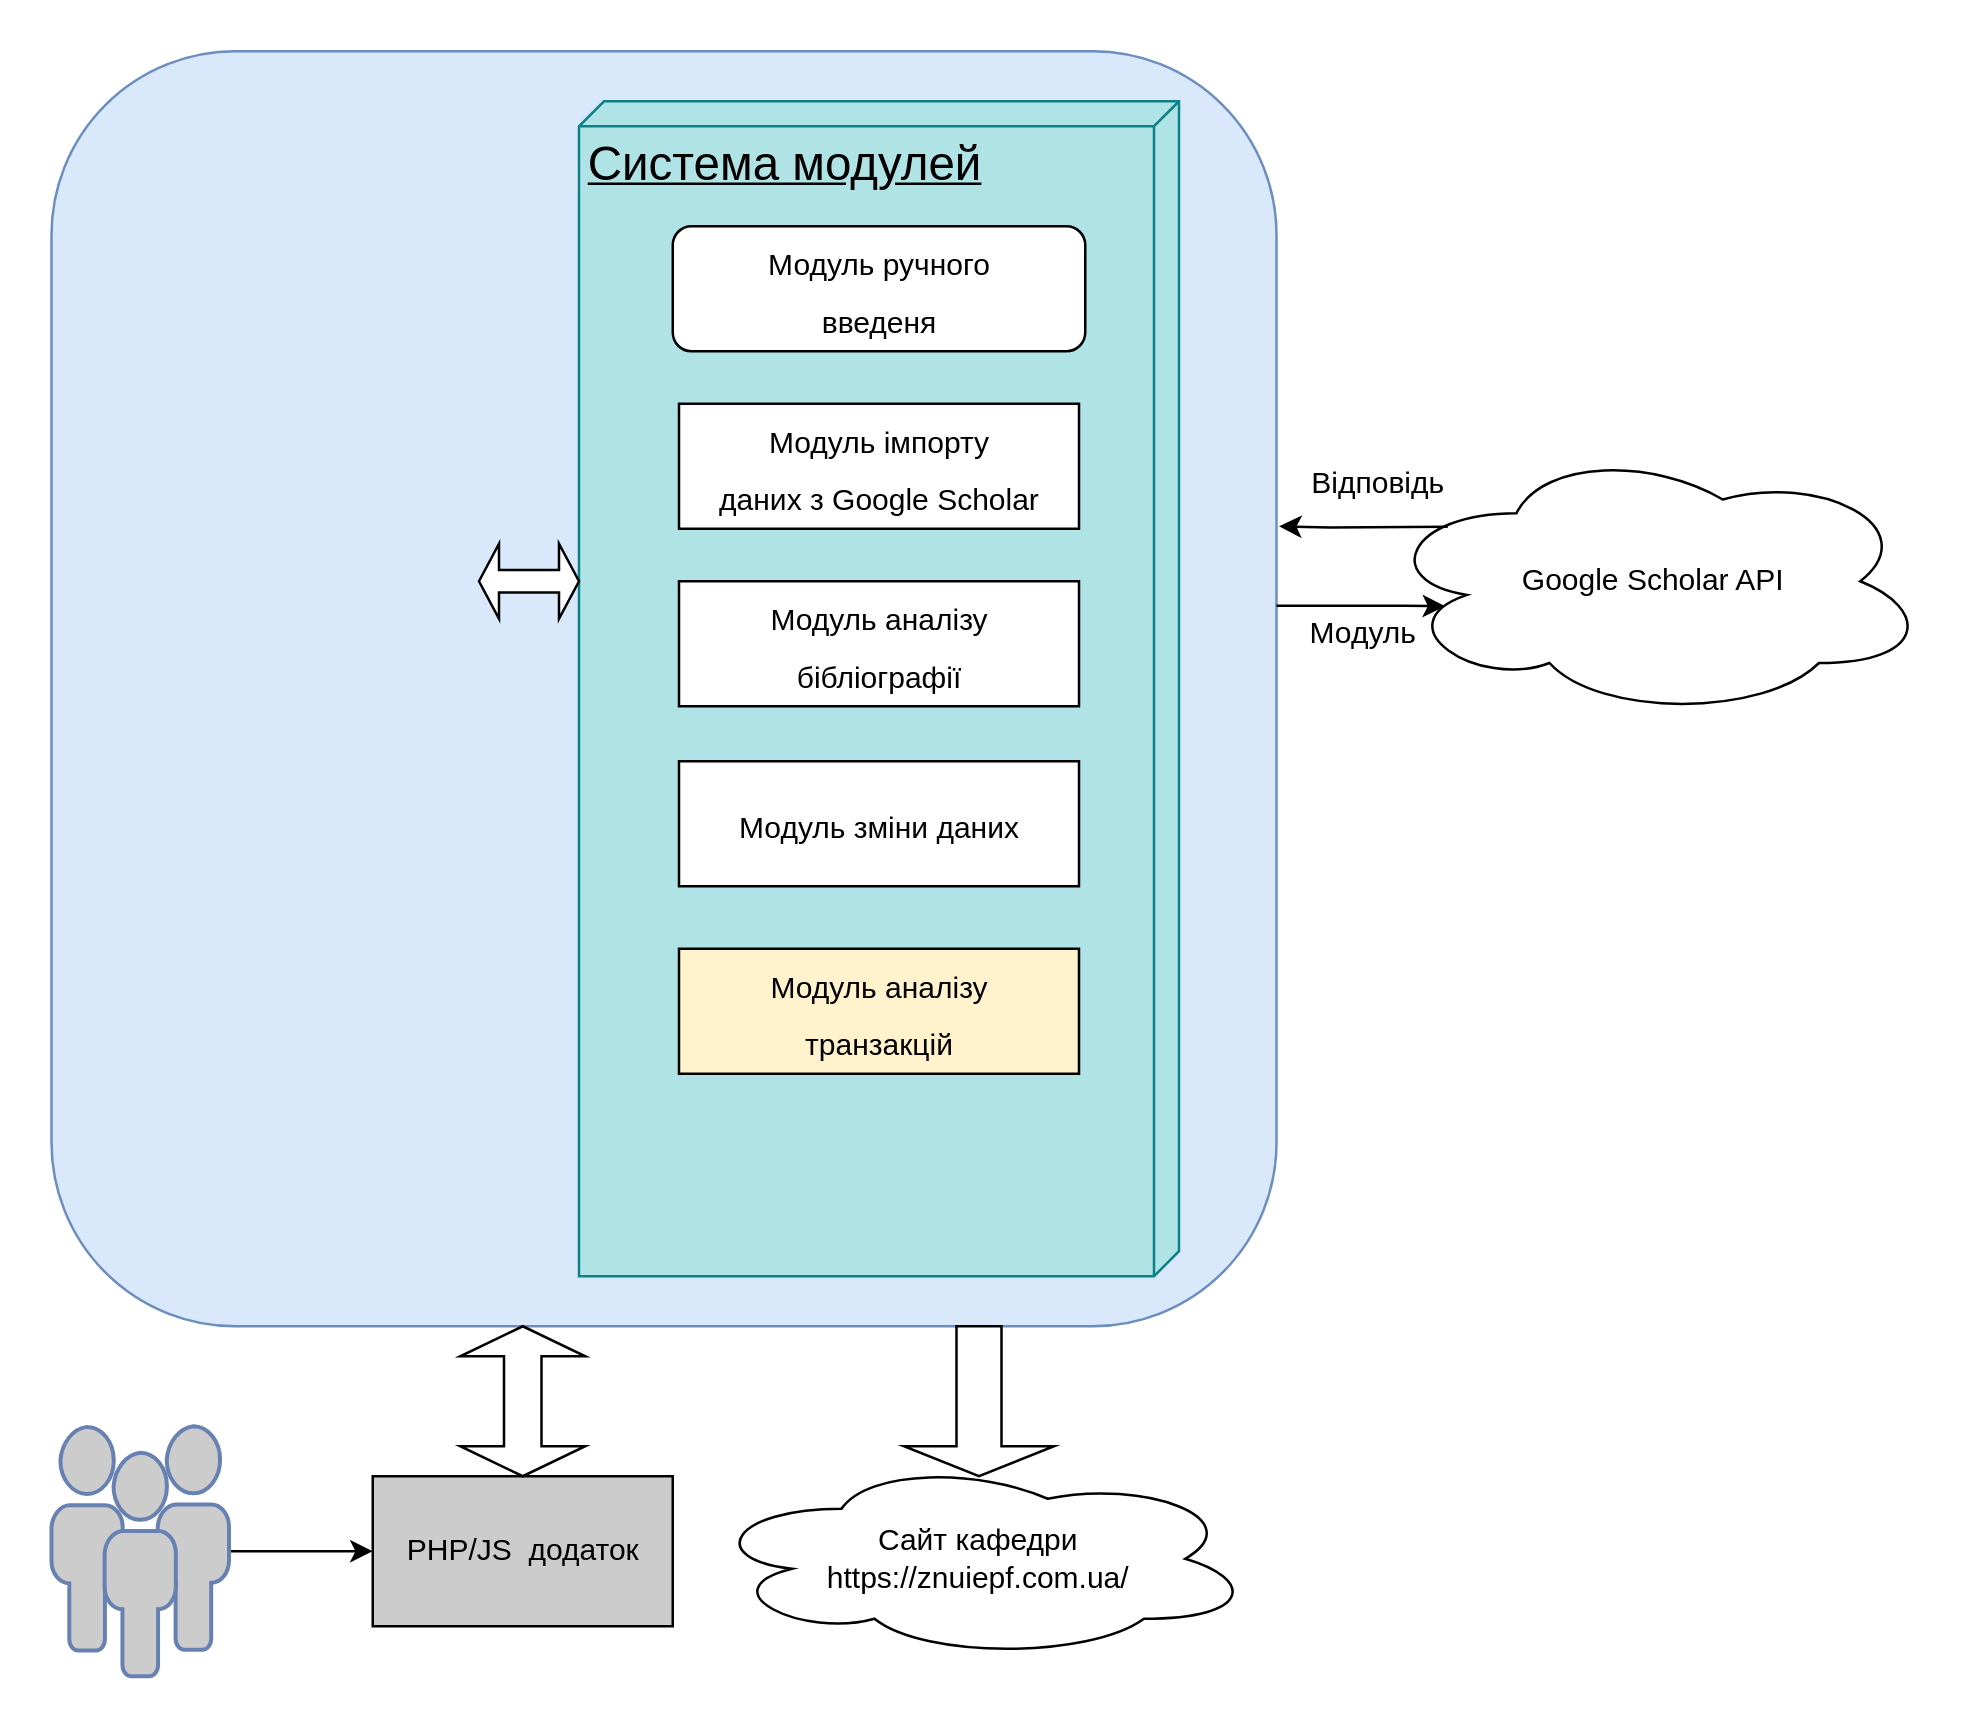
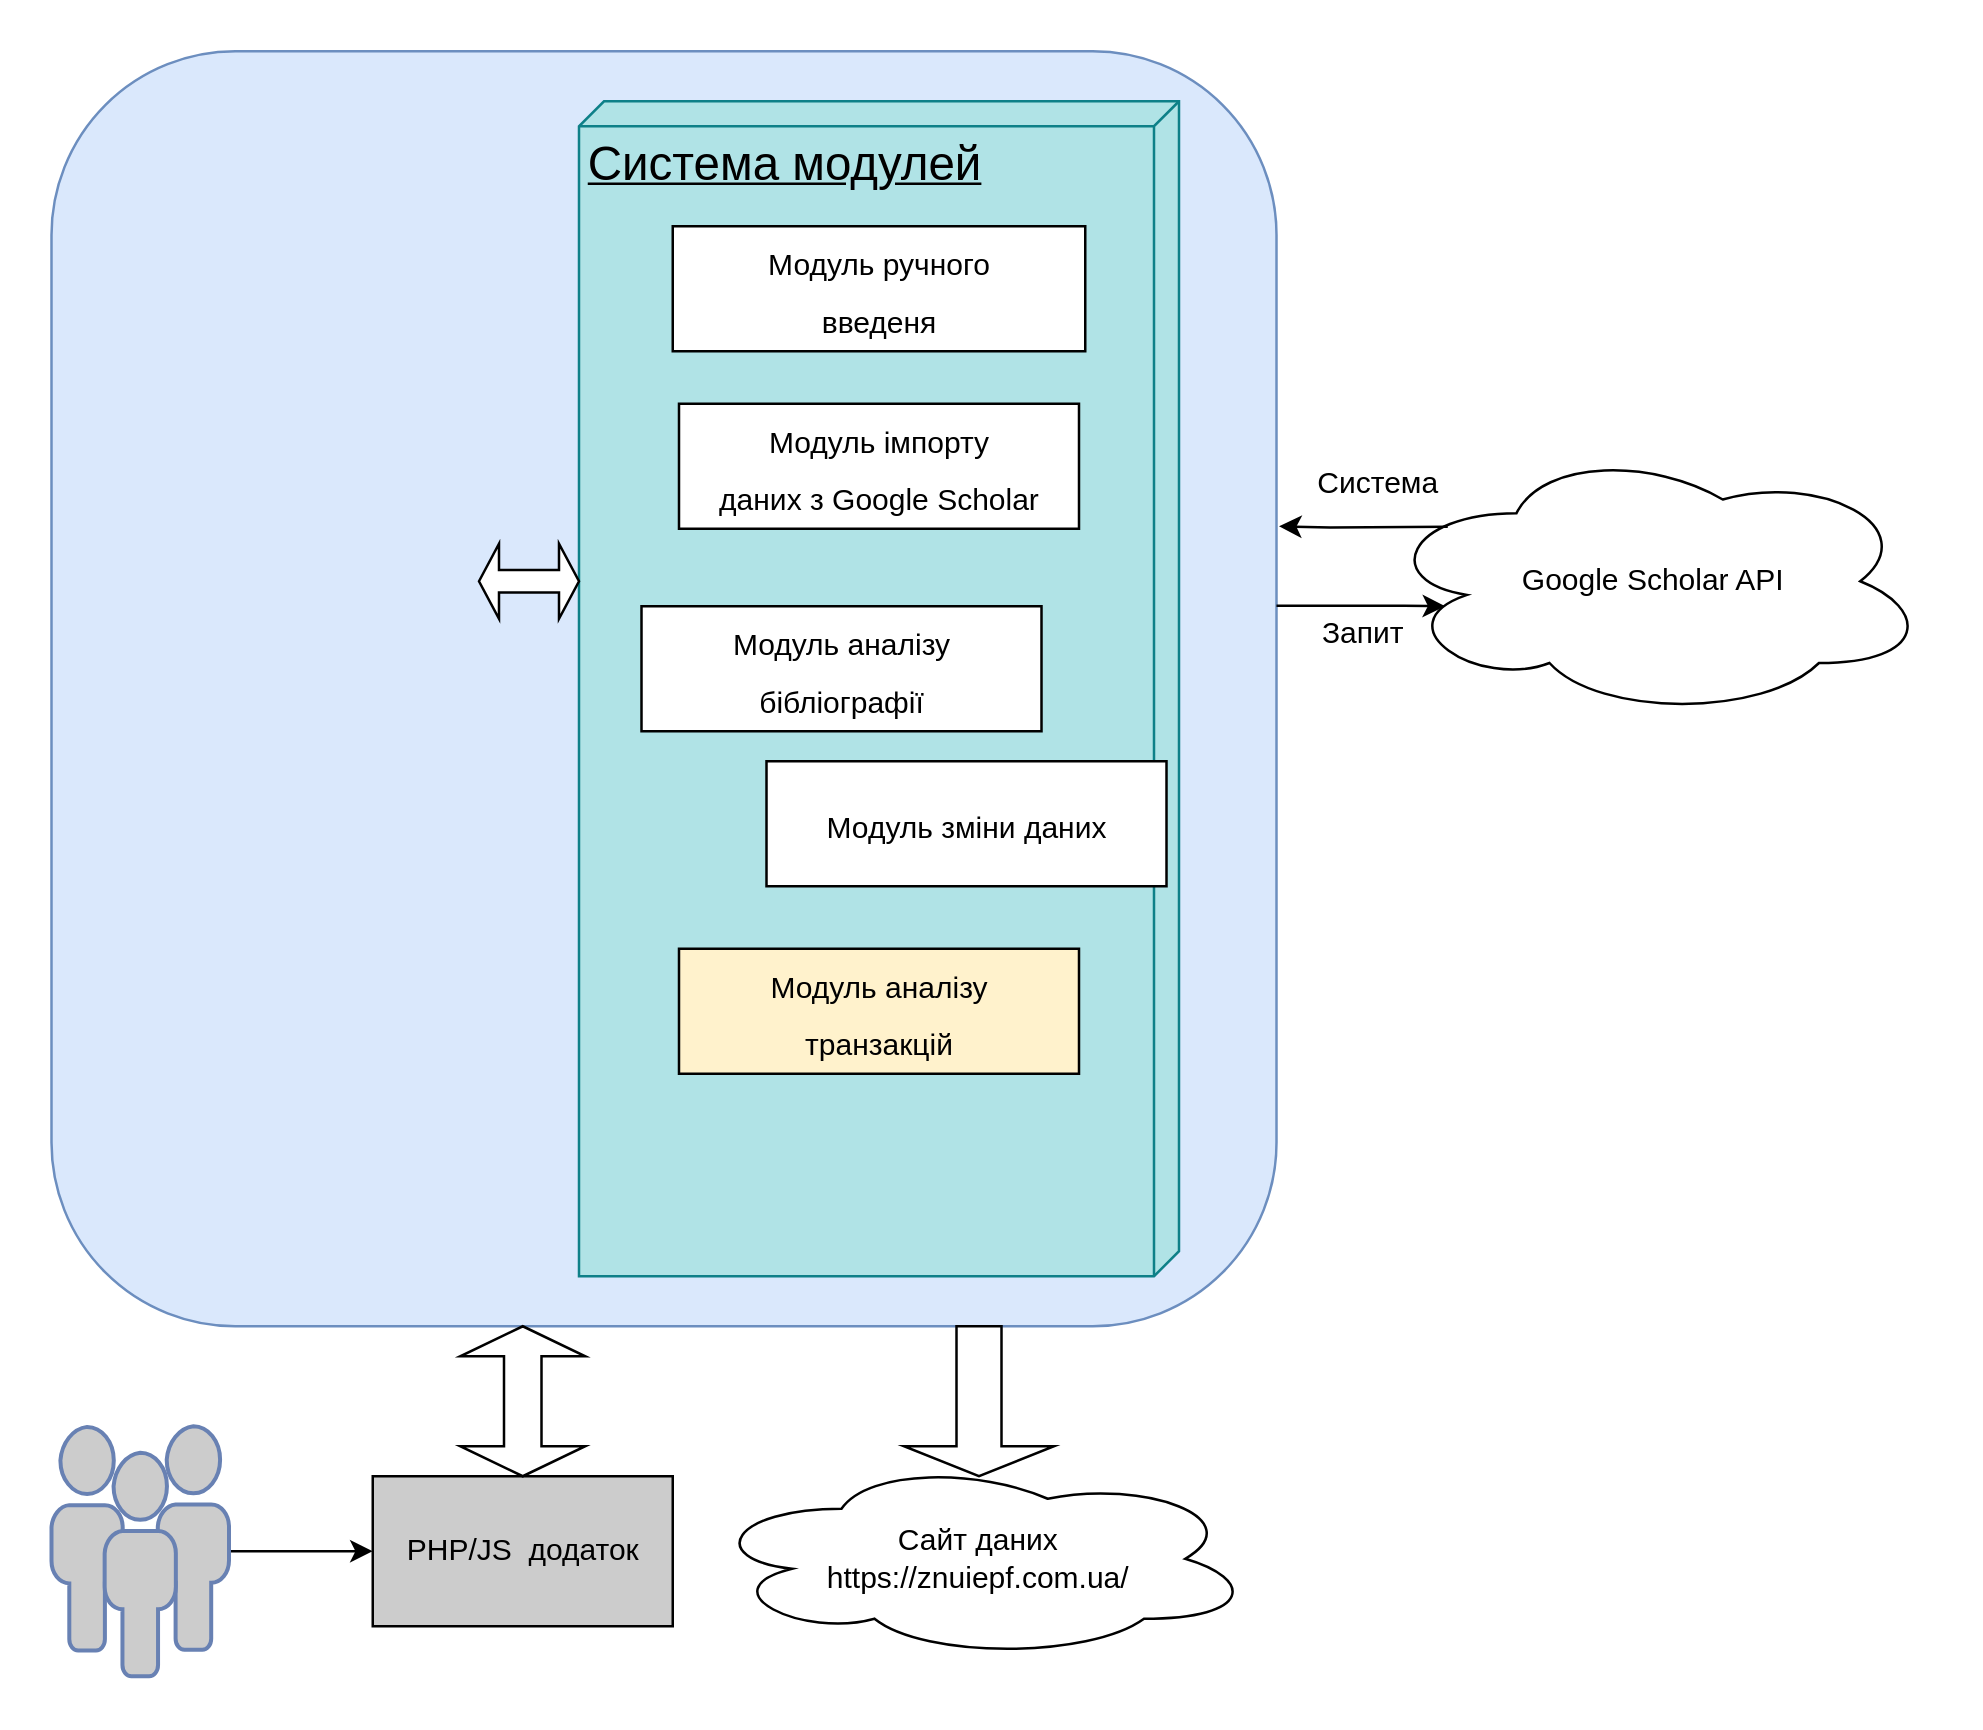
- <mxCell id="4" value="&lt;font style=&quot;font-size: 12px&quot;&gt;Модуль ручного &lt;br&gt;введеня&lt;/font&gt;" style="html=1;fontSize=19;rounded=1;" vertex="1" parent="1"><mxGeometry x="268.5" y="90" width="165" height="50" as="geometry" /></mxCell>
+ <mxCell id="4" value="&lt;font style=&quot;font-size: 12px&quot;&gt;Модуль ручного &lt;br&gt;введеня&lt;/font&gt;" style="html=1;fontSize=19;" vertex="1" parent="1"><mxGeometry x="268.5" y="90" width="165" height="50" as="geometry" /></mxCell>
- <mxCell id="14" value="Відповідь" style="text;html=1;strokeColor=none;fillColor=none;align=center;verticalAlign=middle;whiteSpace=wrap;rounded=0;fontSize=12;" vertex="1" parent="1"><mxGeometry x="521" y="177.5" width="60" height="30" as="geometry" /></mxCell>
+ <mxCell id="14" value="Система" style="text;html=1;strokeColor=none;fillColor=none;align=center;verticalAlign=middle;whiteSpace=wrap;rounded=0;fontSize=12;" vertex="1" parent="1"><mxGeometry x="521" y="177.5" width="60" height="30" as="geometry" /></mxCell>
- <mxCell id="16" value="Модуль" style="text;html=1;strokeColor=none;fillColor=none;align=center;verticalAlign=middle;whiteSpace=wrap;rounded=0;fontSize=12;" vertex="1" parent="1"><mxGeometry x="515" y="245" width="60" height="15" as="geometry" /></mxCell>
+ <mxCell id="16" value="Запит" style="text;html=1;strokeColor=none;fillColor=none;align=center;verticalAlign=middle;whiteSpace=wrap;rounded=0;fontSize=12;" vertex="1" parent="1"><mxGeometry x="515" y="245" width="60" height="15" as="geometry" /></mxCell>
- <mxCell id="6" value="&lt;font style=&quot;font-size: 12px&quot;&gt;Модуль аналізу &lt;br&gt;бібліографії&lt;/font&gt;" style="html=1;fontSize=19;" vertex="1" parent="1"><mxGeometry x="271" y="232" width="160" height="50" as="geometry" /></mxCell>
+ <mxCell id="6" value="&lt;font style=&quot;font-size: 12px&quot;&gt;Модуль аналізу &lt;br&gt;бібліографії&lt;/font&gt;" style="html=1;fontSize=19;" vertex="1" parent="1"><mxGeometry x="256" y="242" width="160" height="50" as="geometry" /></mxCell>
- <mxCell id="7" value="&lt;font style=&quot;font-size: 12px&quot;&gt;Модуль зміни даних&lt;/font&gt;" style="html=1;fontSize=19;" vertex="1" parent="1"><mxGeometry x="271" y="304" width="160" height="50" as="geometry" /></mxCell>
+ <mxCell id="7" value="&lt;font style=&quot;font-size: 12px&quot;&gt;Модуль зміни даних&lt;/font&gt;" style="html=1;fontSize=19;" vertex="1" parent="1"><mxGeometry x="306" y="304" width="160" height="50" as="geometry" /></mxCell>
- <mxCell id="10" value="Сайт кафедри&lt;br&gt;&lt;span style=&quot;font-size: 12px&quot;&gt;https://znuiepf.com.ua/&lt;/span&gt;" style="ellipse;shape=cloud;whiteSpace=wrap;html=1;fontSize=12;" vertex="1" parent="1"><mxGeometry x="281" y="583" width="220" height="80" as="geometry" /></mxCell>
+ <mxCell id="10" value="Сайт даних&lt;br&gt;&lt;span style=&quot;font-size: 12px&quot;&gt;https://znuiepf.com.ua/&lt;/span&gt;" style="ellipse;shape=cloud;whiteSpace=wrap;html=1;fontSize=12;" vertex="1" parent="1"><mxGeometry x="281" y="583" width="220" height="80" as="geometry" /></mxCell>
